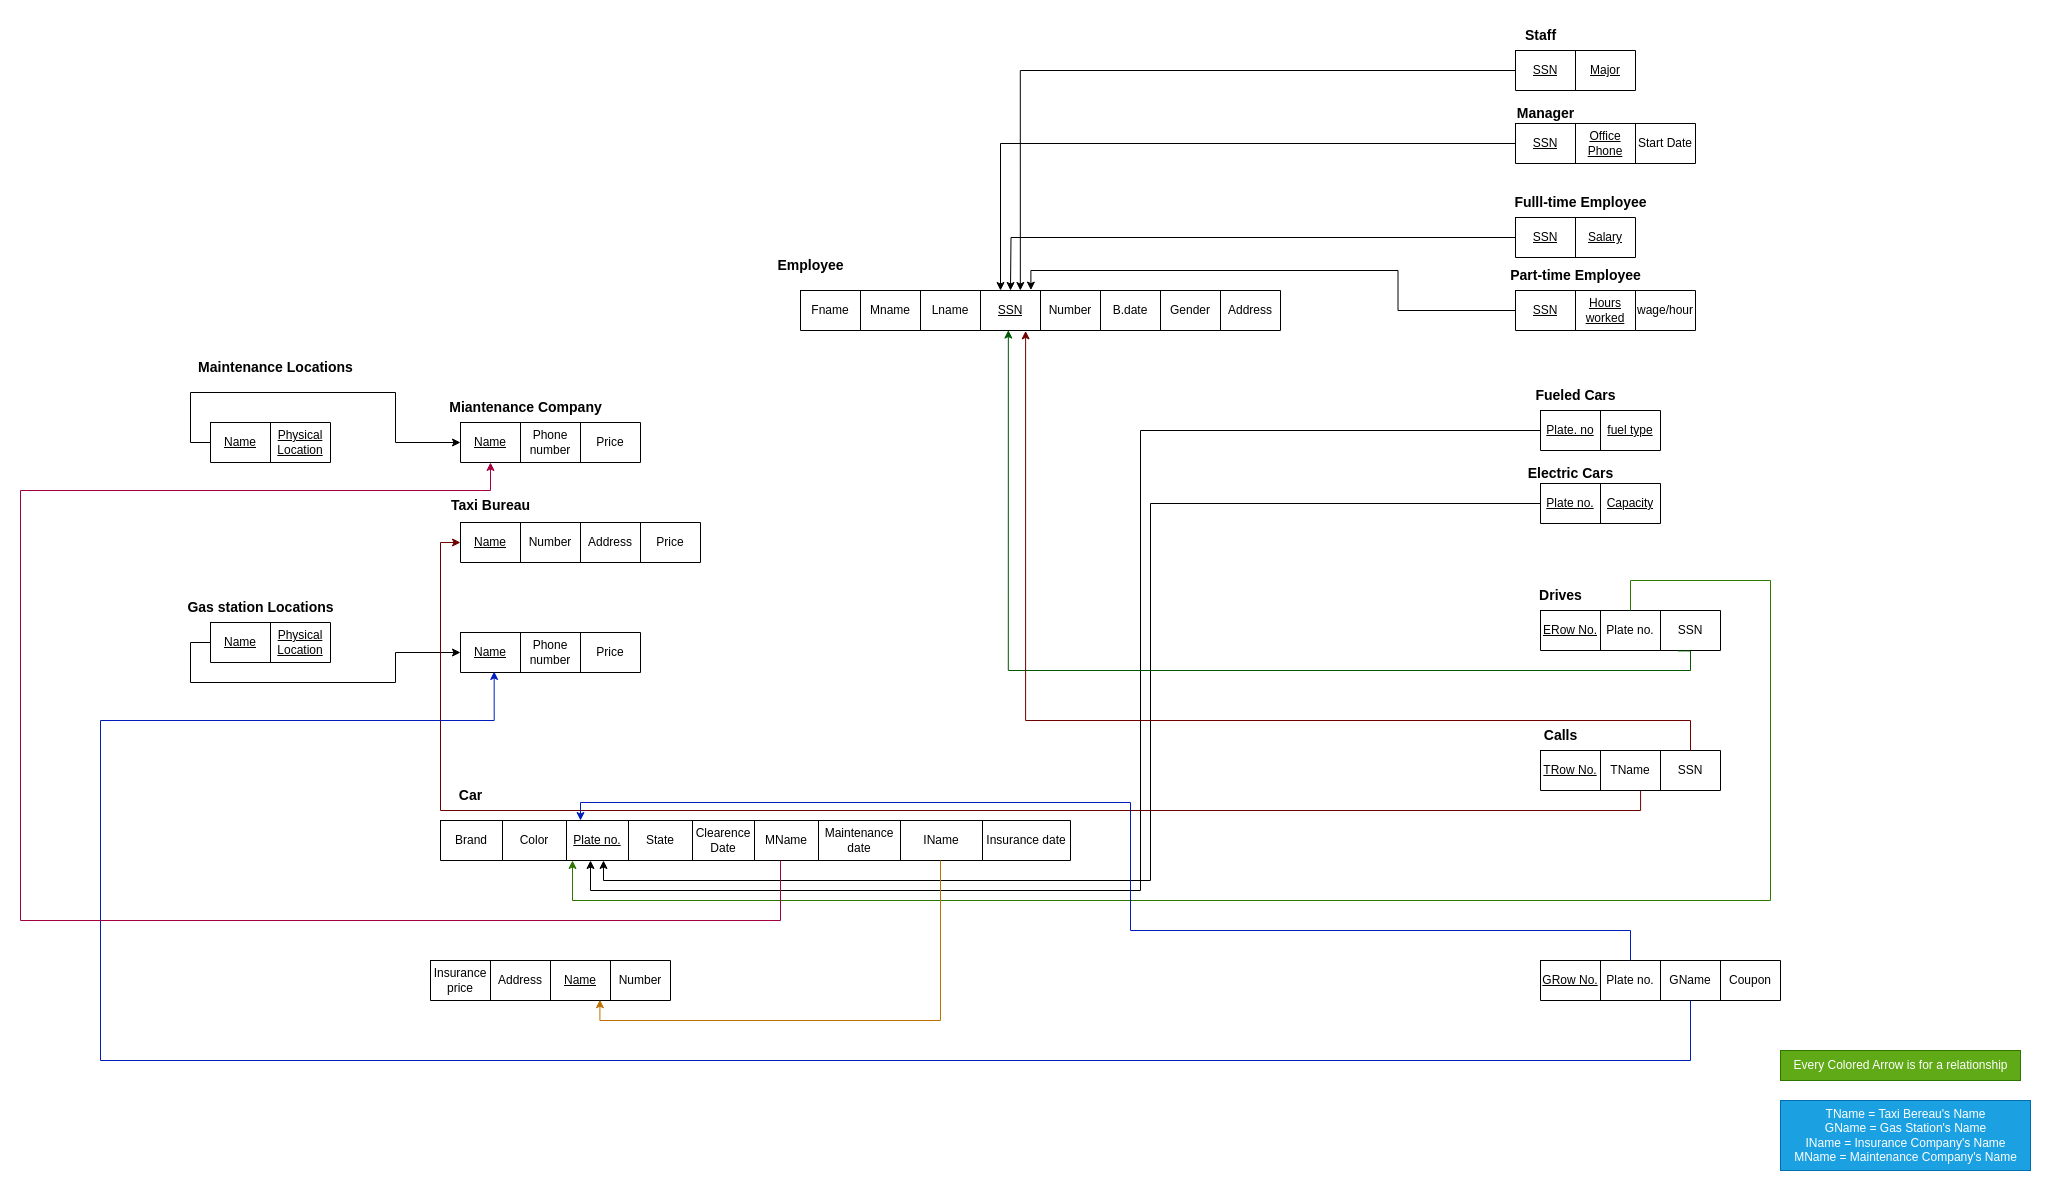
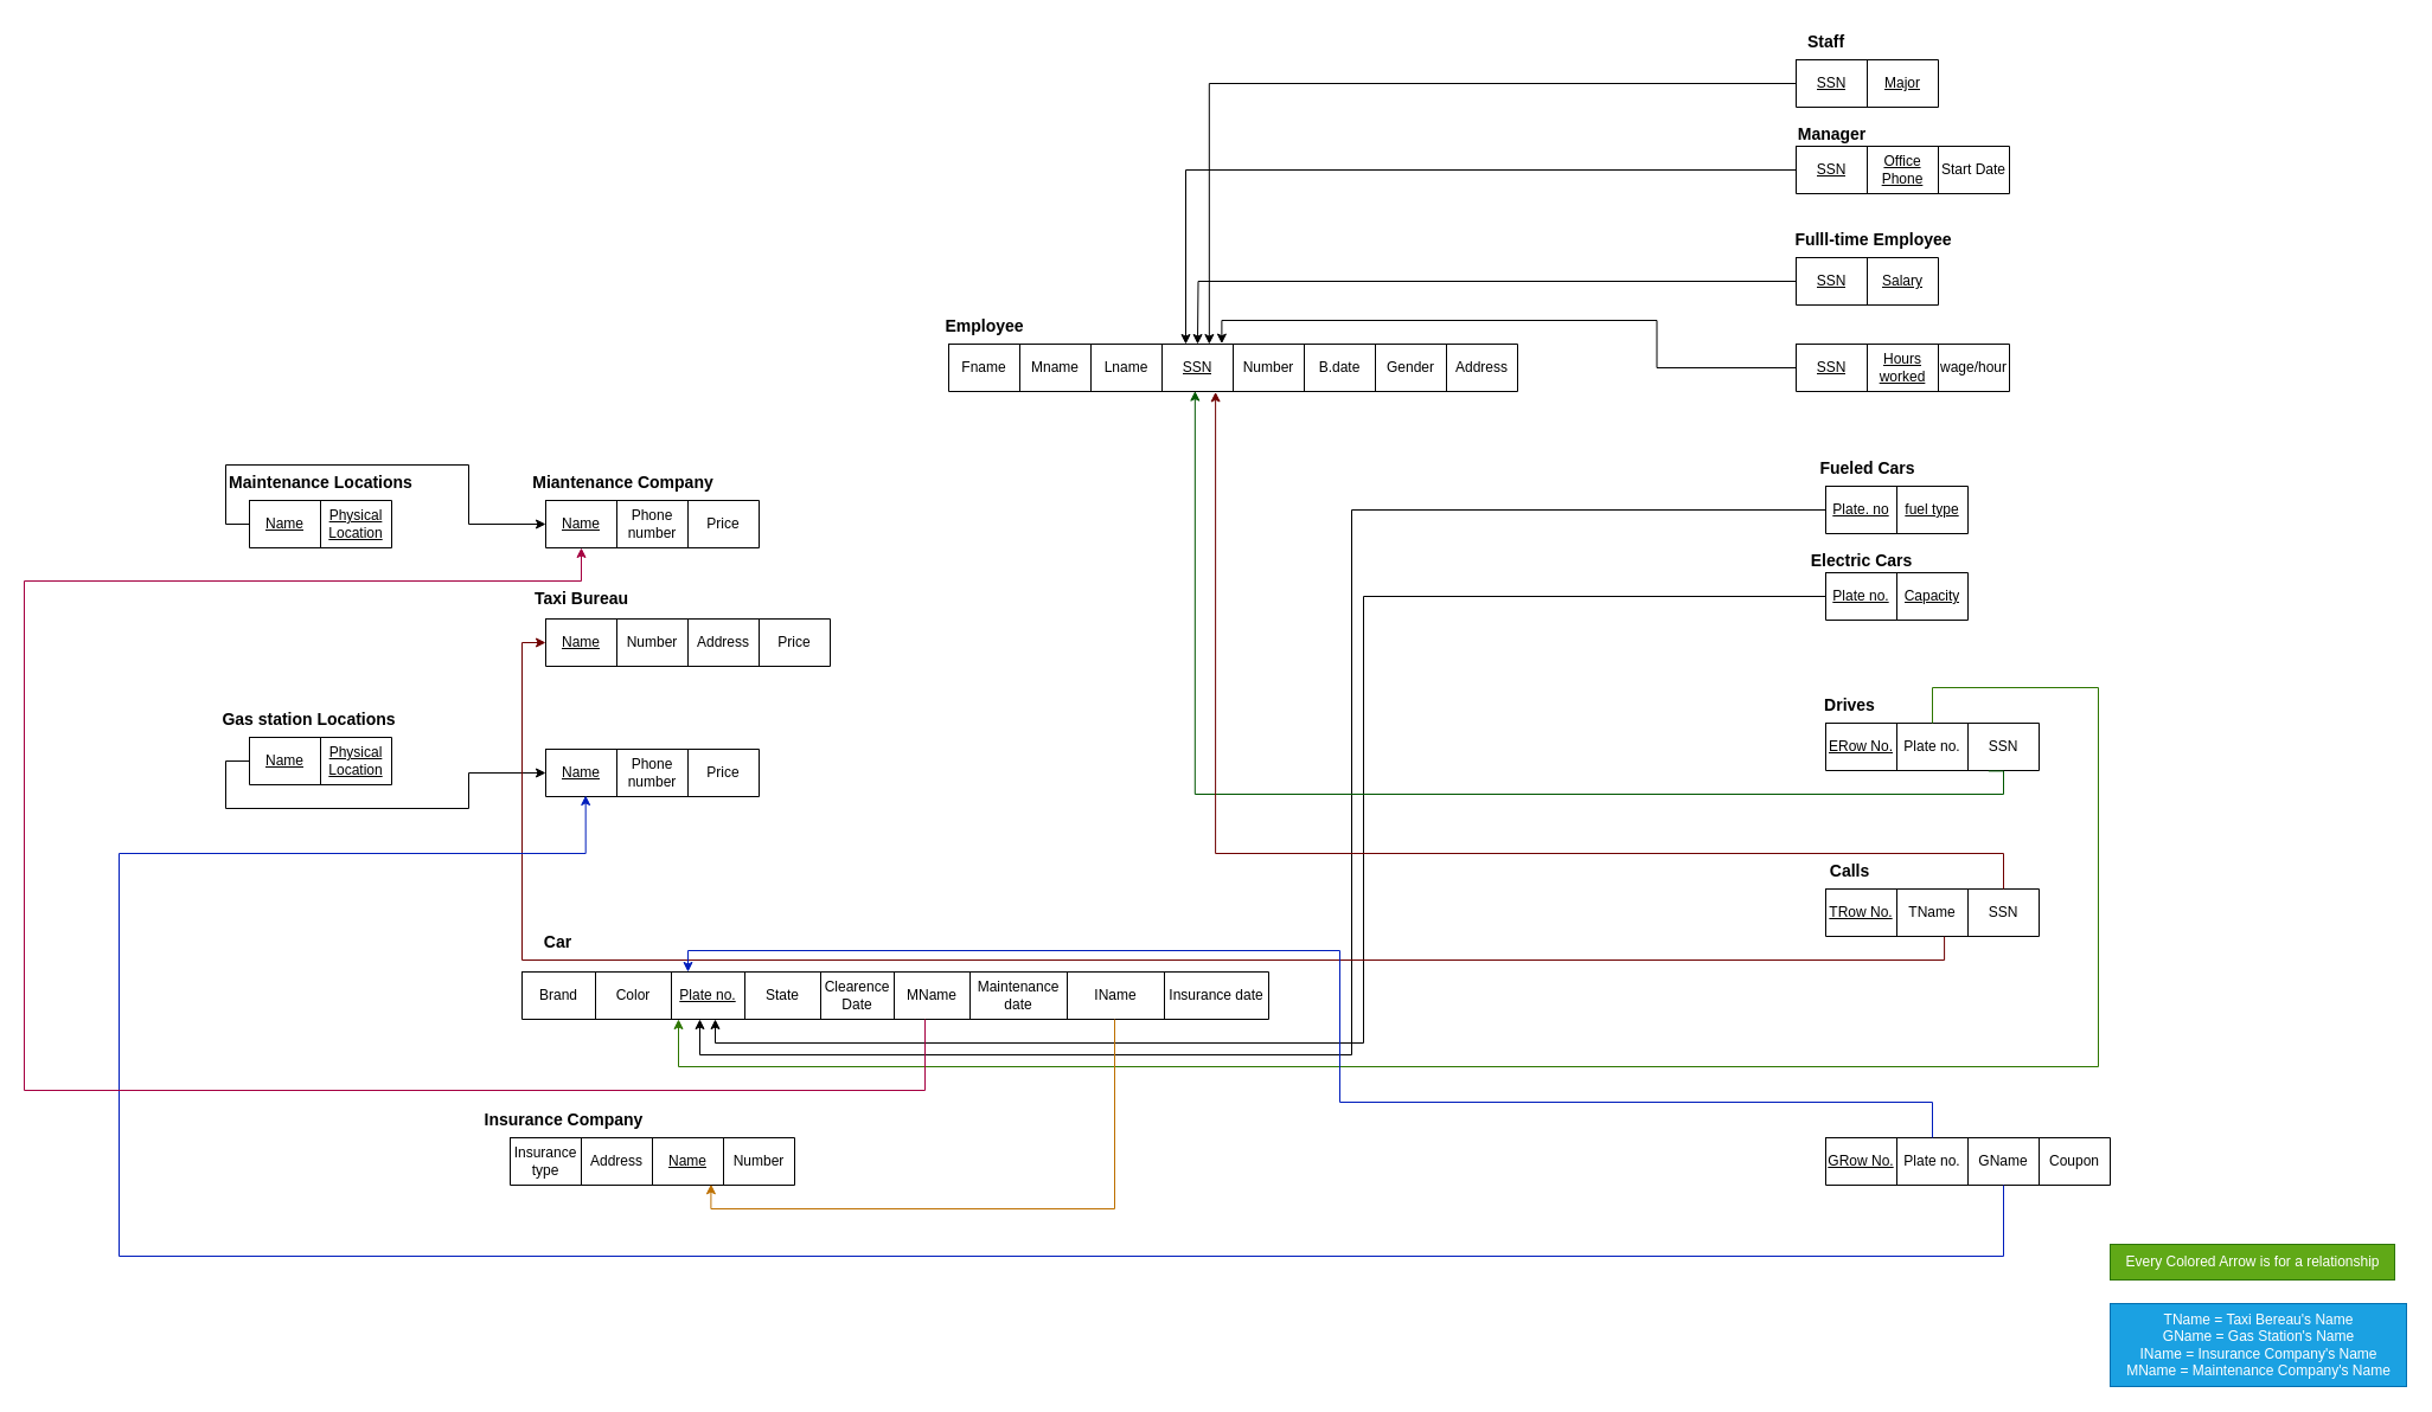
- <mxCell id="12" value="&lt;font style=&quot;font-size: 14px;&quot;&gt;&lt;b&gt;Employee&lt;/b&gt;&lt;/font&gt;" style="text;html=1;align=center;verticalAlign=middle;resizable=0;points=[];autosize=1;strokeColor=none;fillColor=none;" parent="1" vertex="1"><mxGeometry x="765" y="250" width="90" height="30" as="geometry" /></mxCell>
+ <mxCell id="12" value="&lt;font style=&quot;font-size: 14px;&quot;&gt;&lt;b&gt;Employee&lt;/b&gt;&lt;/font&gt;" style="text;html=1;align=center;verticalAlign=middle;resizable=0;points=[];autosize=1;strokeColor=none;fillColor=none;" parent="1" vertex="1"><mxGeometry x="785" y="260" width="90" height="30" as="geometry" /></mxCell>
- <mxCell id="84" value="&lt;font style=&quot;font-size: 14px;&quot;&gt;&lt;b&gt;Part-time Employee&lt;/b&gt;&lt;/font&gt;" style="text;html=1;align=center;verticalAlign=middle;resizable=0;points=[];autosize=1;strokeColor=none;fillColor=none;" parent="1" vertex="1"><mxGeometry x="1500" y="260" width="150" height="30" as="geometry" /></mxCell>
- <mxCell id="41" value="&lt;font style=&quot;font-size: 14px;&quot;&gt;&lt;b&gt;Maintenance Locations&lt;/b&gt;&lt;/font&gt;" style="text;html=1;align=center;verticalAlign=middle;resizable=0;points=[];autosize=1;strokeColor=none;fillColor=none;" parent="1" vertex="1"><mxGeometry x="185" y="352" width="180" height="30" as="geometry" /></mxCell>
+ <mxCell id="41" value="&lt;font style=&quot;font-size: 14px;&quot;&gt;&lt;b&gt;Maintenance Locations&lt;/b&gt;&lt;/font&gt;" style="text;html=1;align=center;verticalAlign=middle;resizable=0;points=[];autosize=1;strokeColor=none;fillColor=none;" parent="1" vertex="1"><mxGeometry x="180" y="392" width="180" height="30" as="geometry" /></mxCell>
+ <mxCell id="61" value="&lt;font style=&quot;font-size: 14px;&quot;&gt;&lt;b&gt;Insurance Company&lt;/b&gt;&lt;/font&gt;" style="text;html=1;align=center;verticalAlign=middle;resizable=0;points=[];autosize=1;strokeColor=none;fillColor=none;" parent="1" vertex="1"><mxGeometry x="395" y="930" width="160" height="30" as="geometry" /></mxCell>
- <mxCell id="57" value="Insurance price" style="shape=partialRectangle;html=1;whiteSpace=wrap;connectable=0;strokeColor=inherit;overflow=hidden;fillColor=none;top=0;left=0;bottom=0;right=0;pointerEvents=1;" parent="56" vertex="1"><mxGeometry width="60" height="40" as="geometry"><mxRectangle width="60" height="40" as="alternateBounds" /></mxGeometry></mxCell>
+ <mxCell id="57" value="Insurance type" style="shape=partialRectangle;html=1;whiteSpace=wrap;connectable=0;strokeColor=inherit;overflow=hidden;fillColor=none;top=0;left=0;bottom=0;right=0;pointerEvents=1;" parent="56" vertex="1"><mxGeometry width="60" height="40" as="geometry"><mxRectangle width="60" height="40" as="alternateBounds" /></mxGeometry></mxCell>
